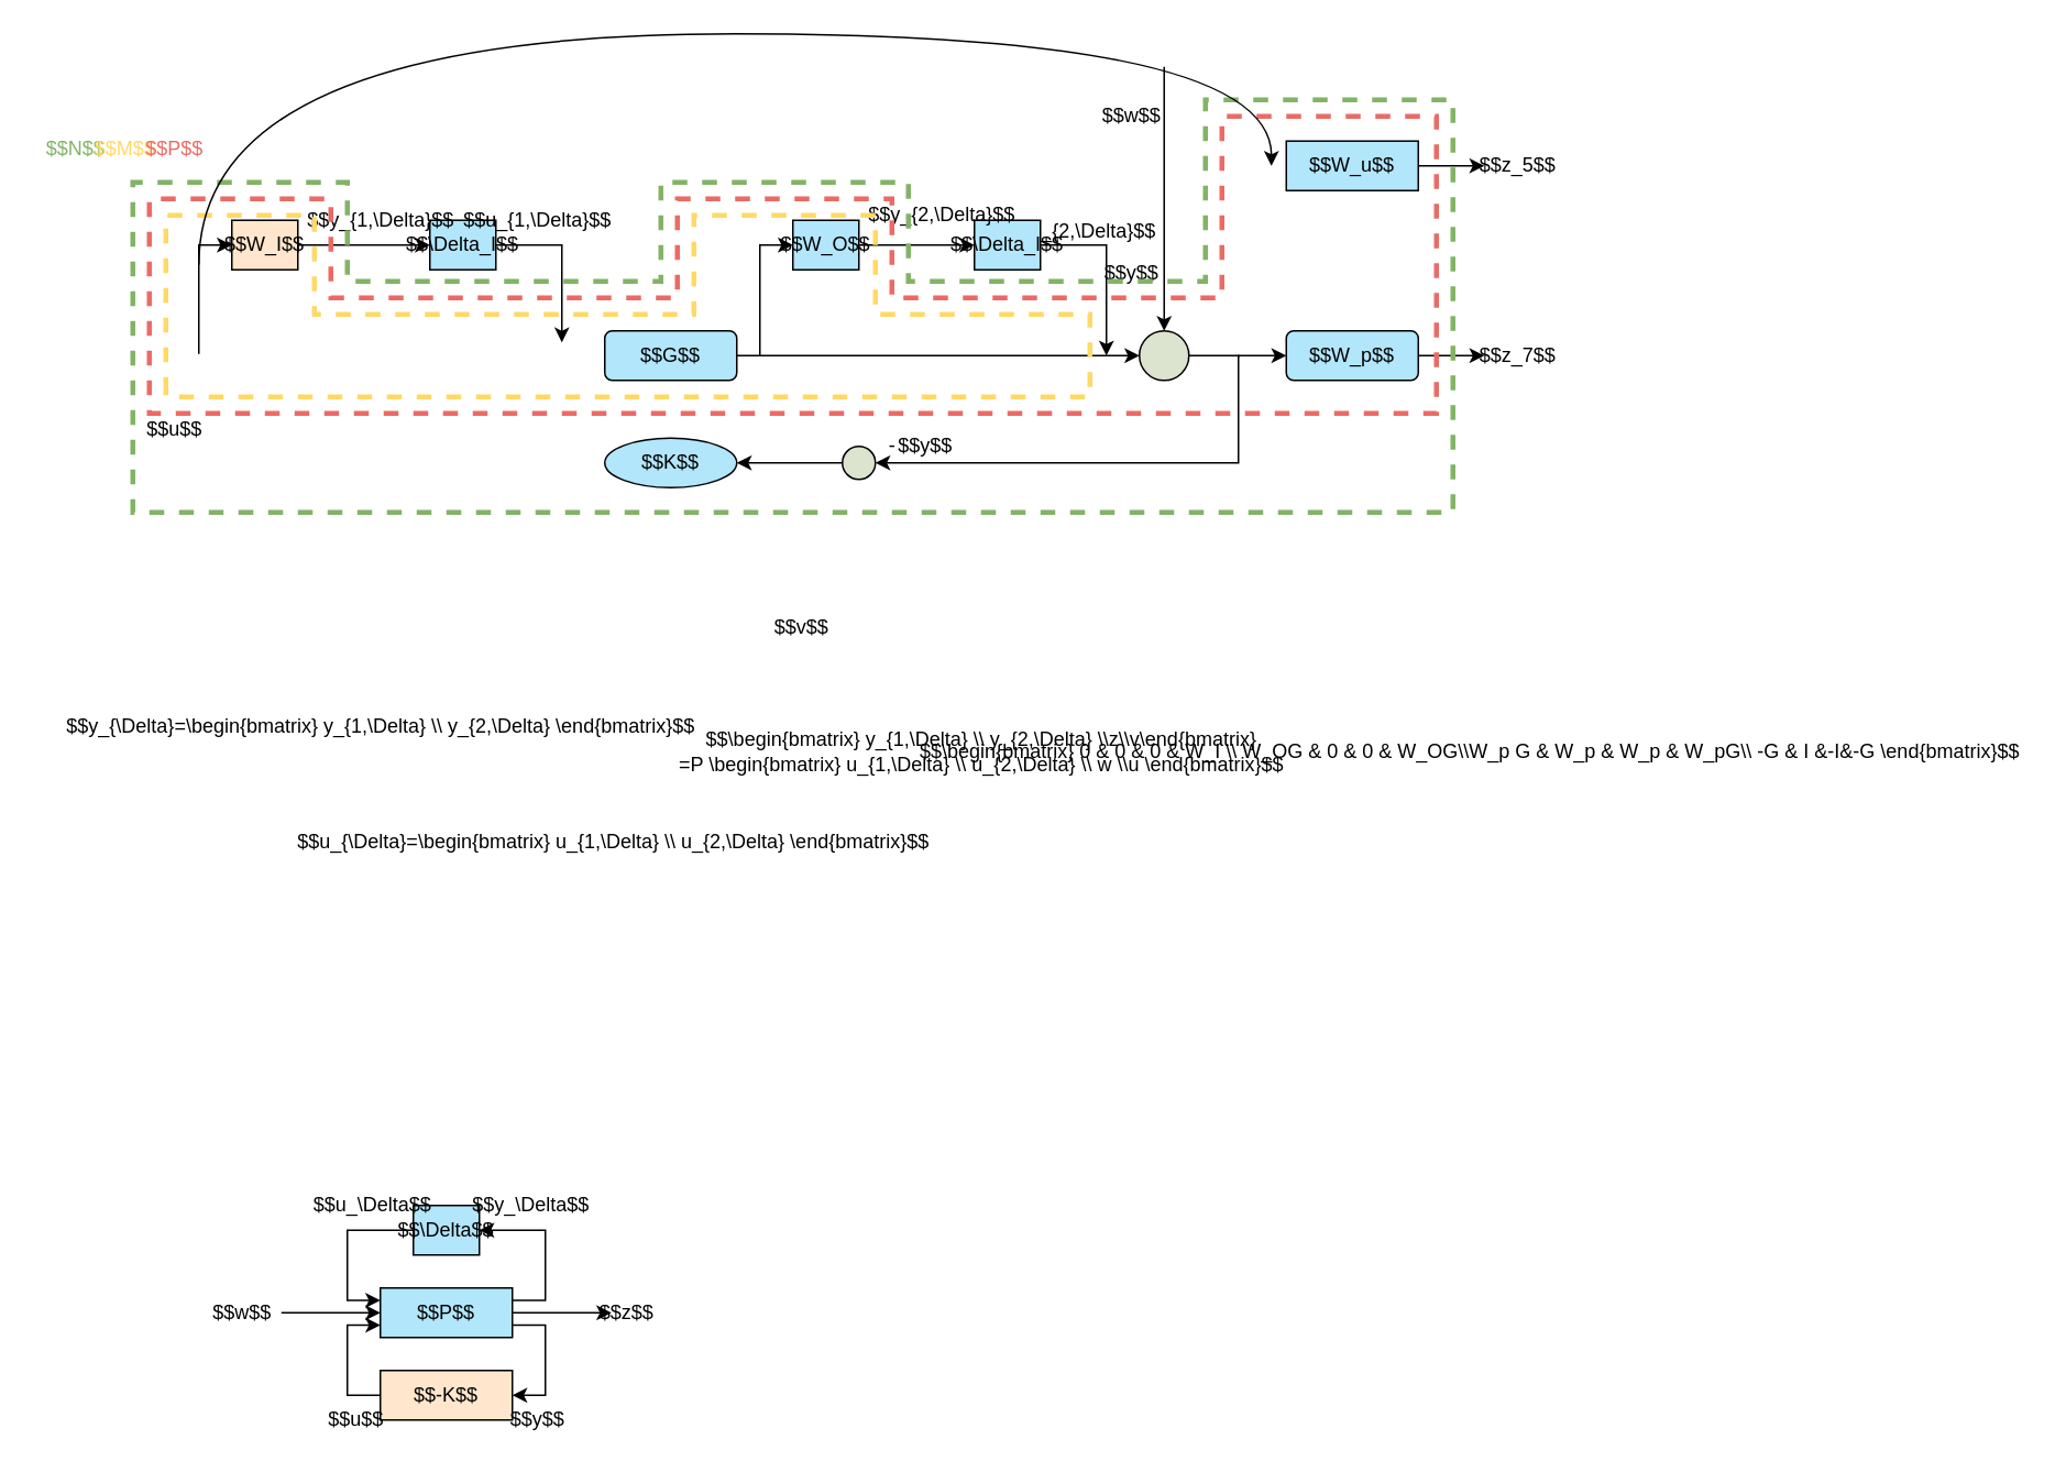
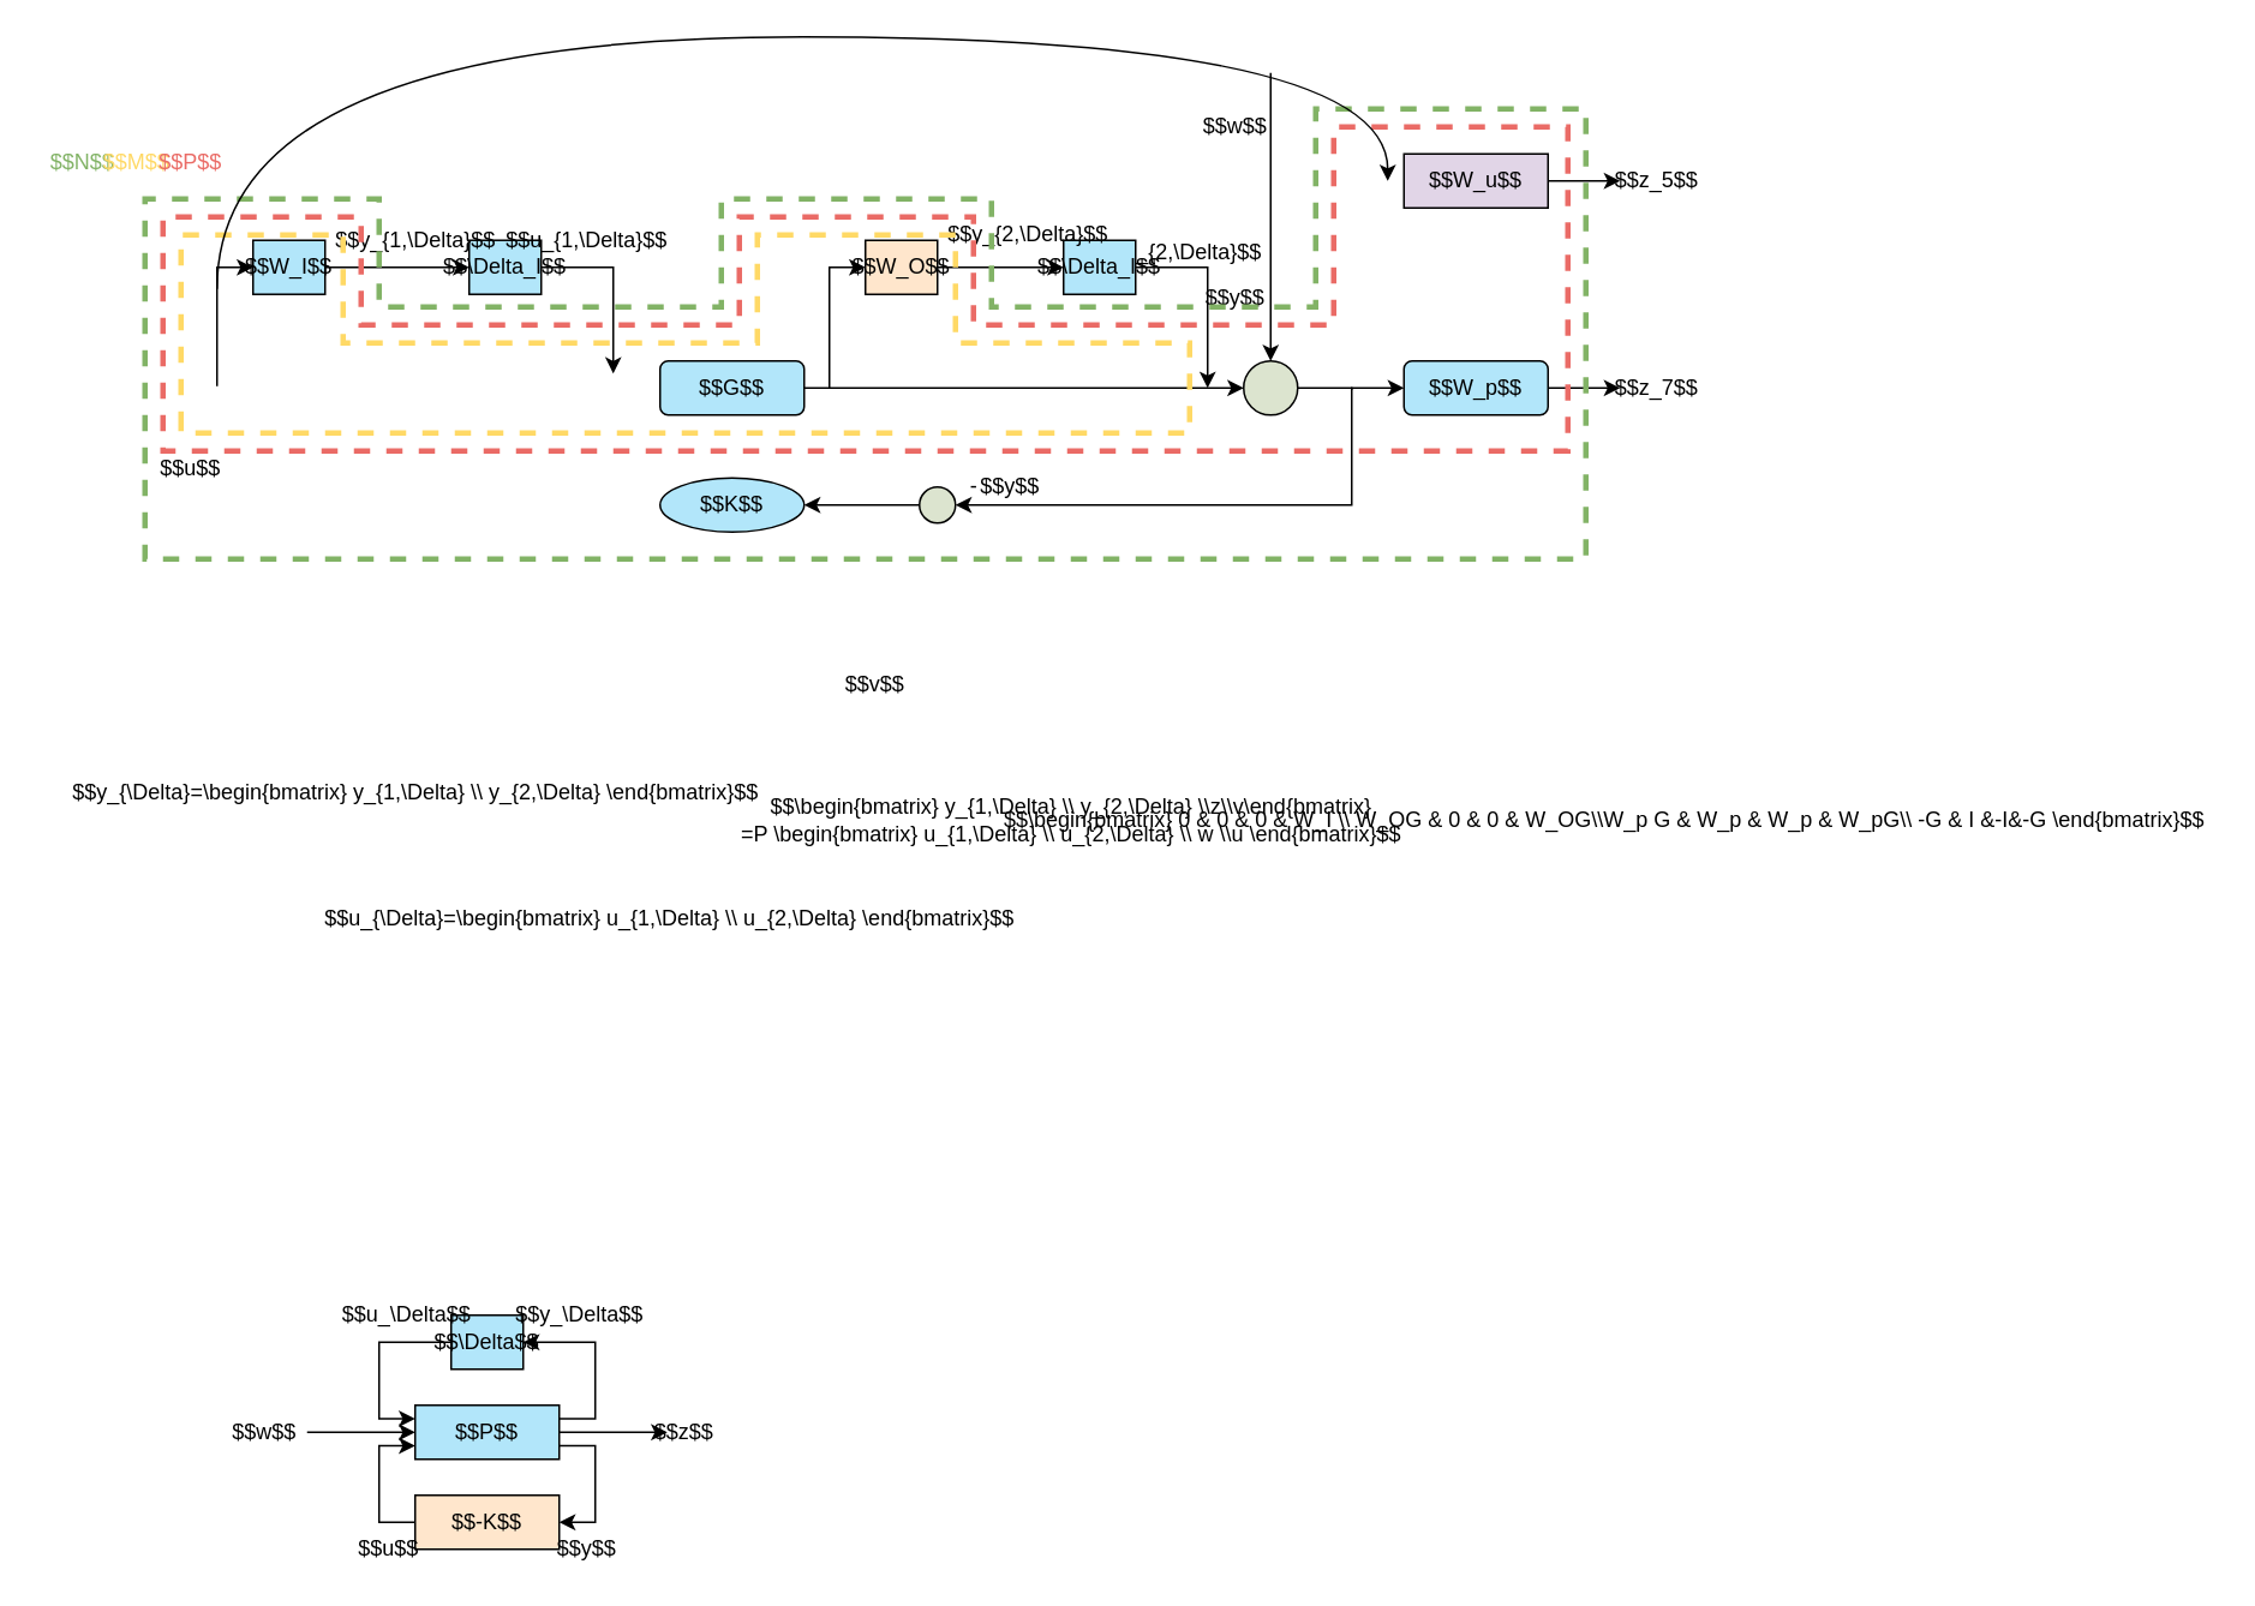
- <mxCell id="6" value="$$W_u$$" style="rounded=0;whiteSpace=wrap;html=1;fillColor=#B2E6FA;" parent="1" vertex="1"><mxGeometry x="779" y="85" width="80" height="30" as="geometry" /></mxCell>
+ <mxCell id="6" value="$$W_u$$" style="rounded=0;whiteSpace=wrap;html=1;fillColor=#e1d5e7;" parent="1" vertex="1"><mxGeometry x="779" y="85" width="80" height="30" as="geometry" /></mxCell>
- <mxCell id="18" value="$$W_I$$" style="rounded=0;whiteSpace=wrap;html=1;fillColor=#ffe6cc;" parent="1" vertex="1"><mxGeometry x="140" y="132.98" width="40" height="30" as="geometry" /></mxCell>
+ <mxCell id="18" value="$$W_I$$" style="rounded=0;whiteSpace=wrap;html=1;fillColor=#B2E6FA;" parent="1" vertex="1"><mxGeometry x="140" y="132.98" width="40" height="30" as="geometry" /></mxCell>
- <mxCell id="29" value="$$W_O$$" style="rounded=0;whiteSpace=wrap;html=1;fillColor=#B2E6FA;" parent="1" vertex="1"><mxGeometry x="480" y="133" width="40" height="30" as="geometry" /></mxCell>
+ <mxCell id="29" value="$$W_O$$" style="rounded=0;whiteSpace=wrap;html=1;fillColor=#ffe6cc;" parent="1" vertex="1"><mxGeometry x="480" y="133" width="40" height="30" as="geometry" /></mxCell>
